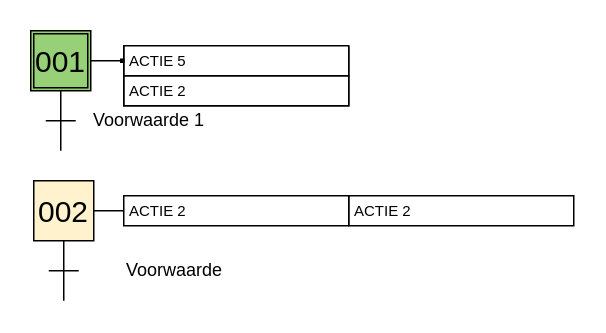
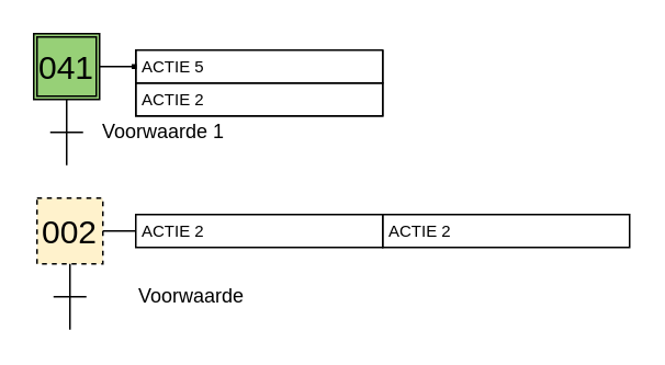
- <mxCell id="4" value="001" style="rounded=0;whiteSpace=wrap;html=1;fontSize=20;align=center;gradientColor=#97d077;fillColor=none;imageWidth=20;imageHeight=20;container=0;" vertex="1" parent="2"><mxGeometry x="2" y="2" width="36" height="36" as="geometry" /></mxCell>
+ <mxCell id="4" value="041" style="rounded=0;whiteSpace=wrap;html=1;fontSize=20;align=center;gradientColor=#97d077;fillColor=none;imageWidth=20;imageHeight=20;container=0;" vertex="1" parent="2"><mxGeometry x="2" y="2" width="36" height="36" as="geometry" /></mxCell>
- <mxCell id="16" value="002" style="rounded=0;whiteSpace=wrap;html=1;fontSize=20;align=center;fillColor=#fff2cc;startSize=20;strokeColor=#000000;" vertex="1" parent="15"><mxGeometry width="40" height="40" as="geometry" /></mxCell>
+ <mxCell id="16" value="002" style="rounded=0;whiteSpace=wrap;html=1;fontSize=20;align=center;fillColor=#fff2cc;startSize=20;strokeColor=#000000;dashed=1;" vertex="1" parent="15"><mxGeometry width="40" height="40" as="geometry" /></mxCell>
